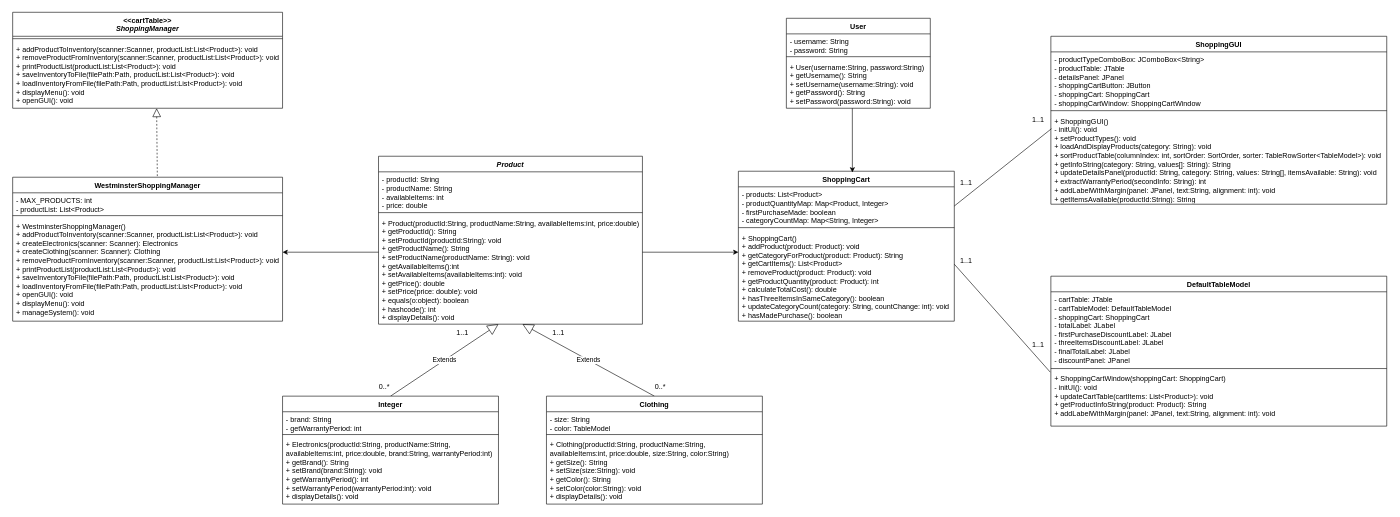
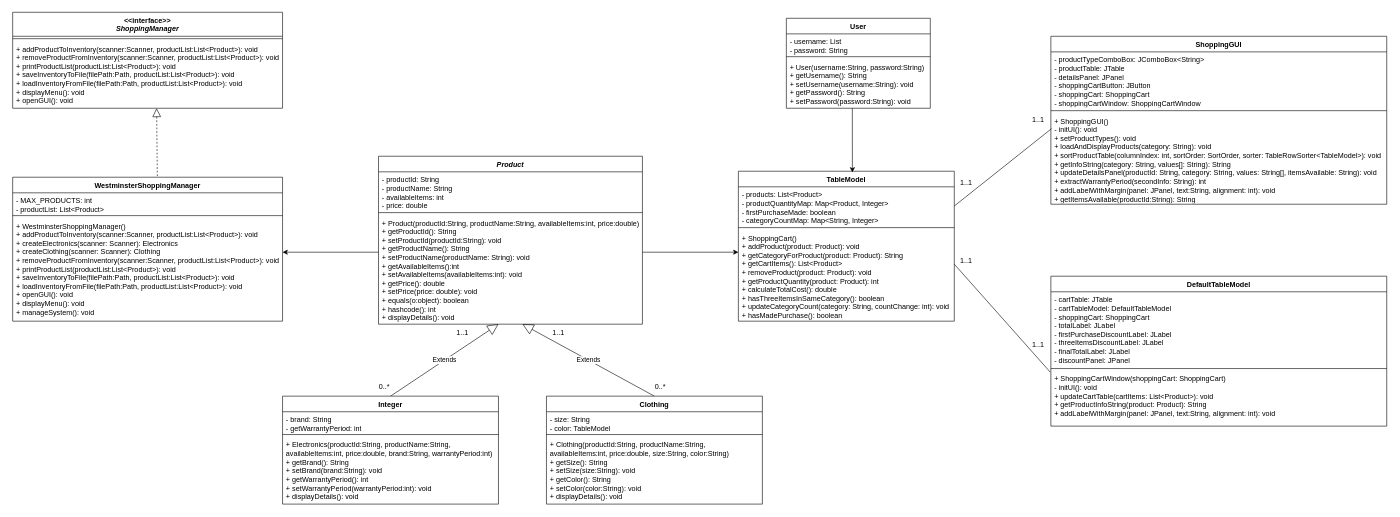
- <mxCell id="20" value="&amp;lt;&amp;lt;cartTable&amp;gt;&amp;gt;&lt;br&gt;&lt;i&gt;ShoppingManager&lt;/i&gt;" style="swimlane;fontStyle=1;align=center;verticalAlign=top;childLayout=stackLayout;horizontal=1;startSize=40;horizontalStack=0;resizeParent=1;resizeParentMax=0;resizeLast=0;collapsible=1;marginBottom=0;whiteSpace=wrap;html=1;" parent="1" vertex="1"><mxGeometry x="20" y="20" width="450" height="160" as="geometry" /></mxCell>
+ <mxCell id="20" value="&amp;lt;&amp;lt;interface&amp;gt;&amp;gt;&lt;br&gt;&lt;i&gt;ShoppingManager&lt;/i&gt;" style="swimlane;fontStyle=1;align=center;verticalAlign=top;childLayout=stackLayout;horizontal=1;startSize=40;horizontalStack=0;resizeParent=1;resizeParentMax=0;resizeLast=0;collapsible=1;marginBottom=0;whiteSpace=wrap;html=1;" parent="1" vertex="1"><mxGeometry x="20" y="20" width="450" height="160" as="geometry" /></mxCell>
- <mxCell id="17" value="- username: String&lt;br&gt;- password: String" style="text;strokeColor=none;fillColor=none;align=left;verticalAlign=top;spacingLeft=4;spacingRight=4;overflow=hidden;rotatable=0;points=[[0,0.5],[1,0.5]];portConstraint=eastwest;whiteSpace=wrap;html=1;" parent="16" vertex="1"><mxGeometry y="26" width="240" height="34" as="geometry" /></mxCell>
+ <mxCell id="17" value="- username: List&lt;br&gt;- password: String" style="text;strokeColor=none;fillColor=none;align=left;verticalAlign=top;spacingLeft=4;spacingRight=4;overflow=hidden;rotatable=0;points=[[0,0.5],[1,0.5]];portConstraint=eastwest;whiteSpace=wrap;html=1;" parent="16" vertex="1"><mxGeometry y="26" width="240" height="34" as="geometry" /></mxCell>
- <mxCell id="23" value="ShoppingCart" style="swimlane;fontStyle=1;align=center;verticalAlign=top;childLayout=stackLayout;horizontal=1;startSize=26;horizontalStack=0;resizeParent=1;resizeParentMax=0;resizeLast=0;collapsible=1;marginBottom=0;whiteSpace=wrap;html=1;" parent="1" vertex="1"><mxGeometry x="1230" y="285" width="360" height="250" as="geometry" /></mxCell>
+ <mxCell id="23" value="TableModel" style="swimlane;fontStyle=1;align=center;verticalAlign=top;childLayout=stackLayout;horizontal=1;startSize=26;horizontalStack=0;resizeParent=1;resizeParentMax=0;resizeLast=0;collapsible=1;marginBottom=0;whiteSpace=wrap;html=1;" parent="1" vertex="1"><mxGeometry x="1230" y="285" width="360" height="250" as="geometry" /></mxCell>
